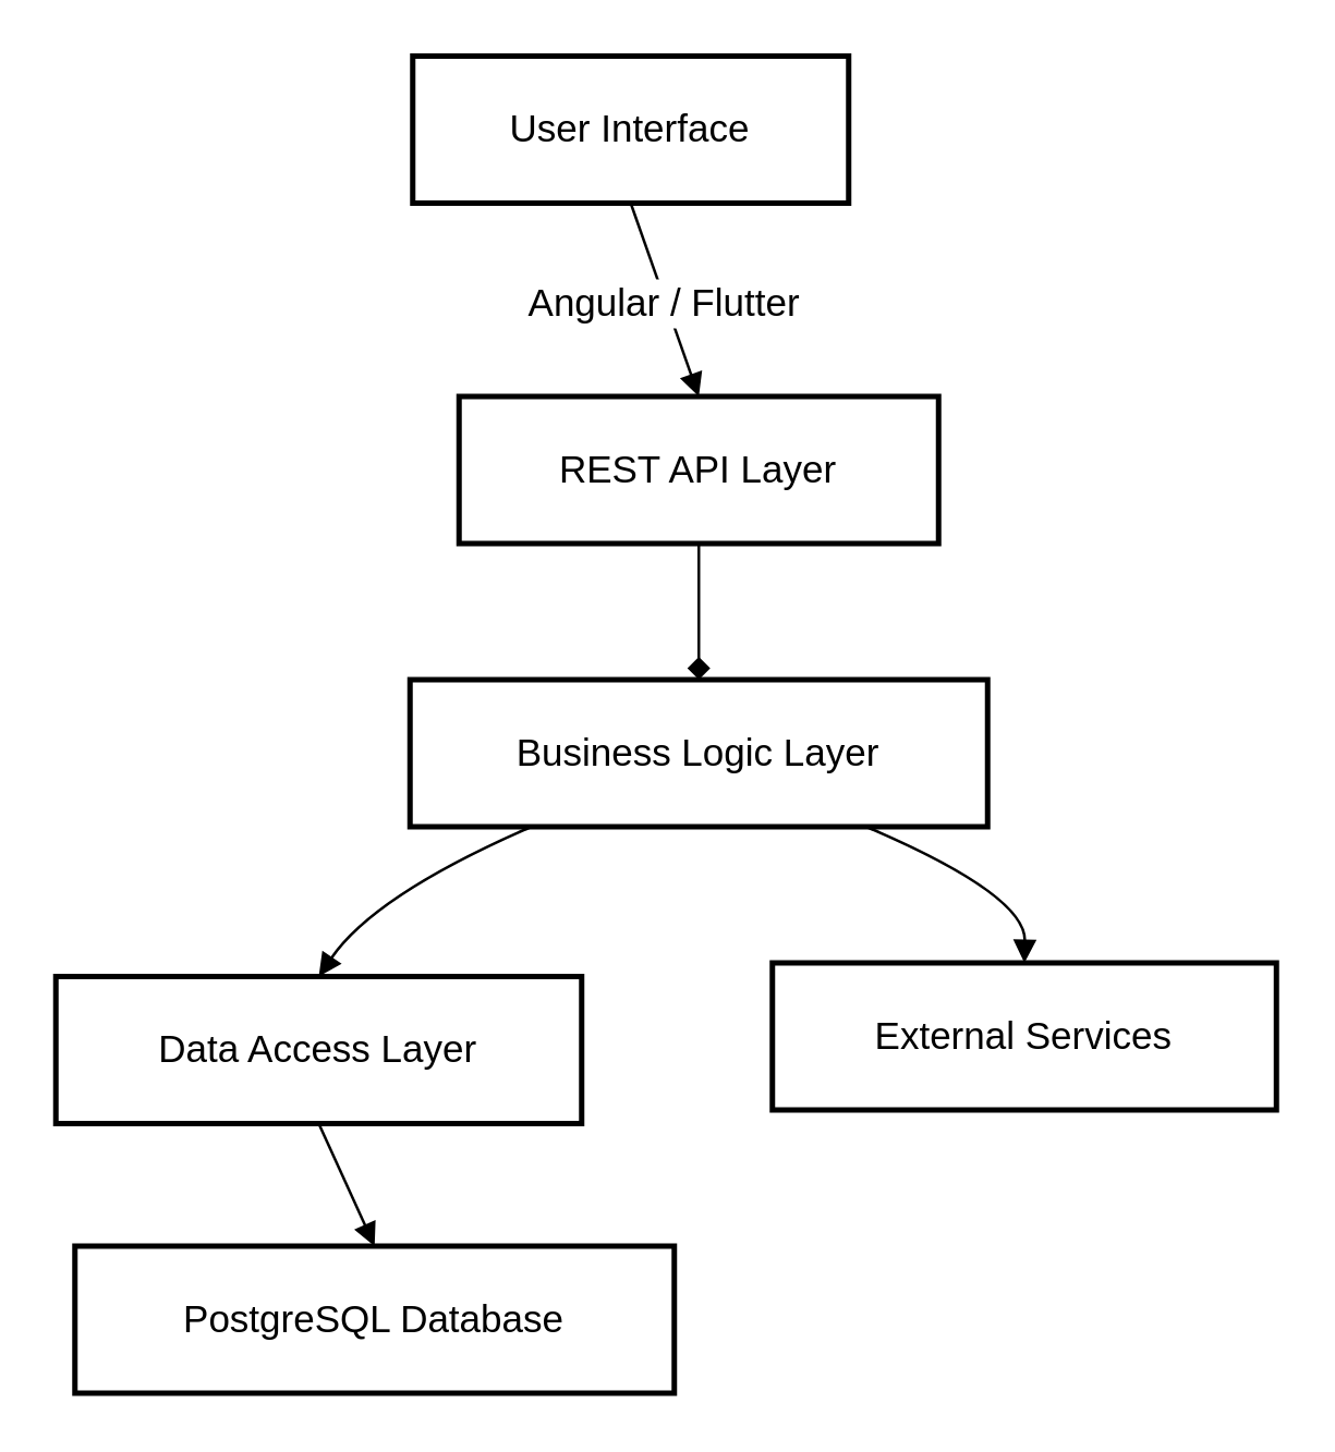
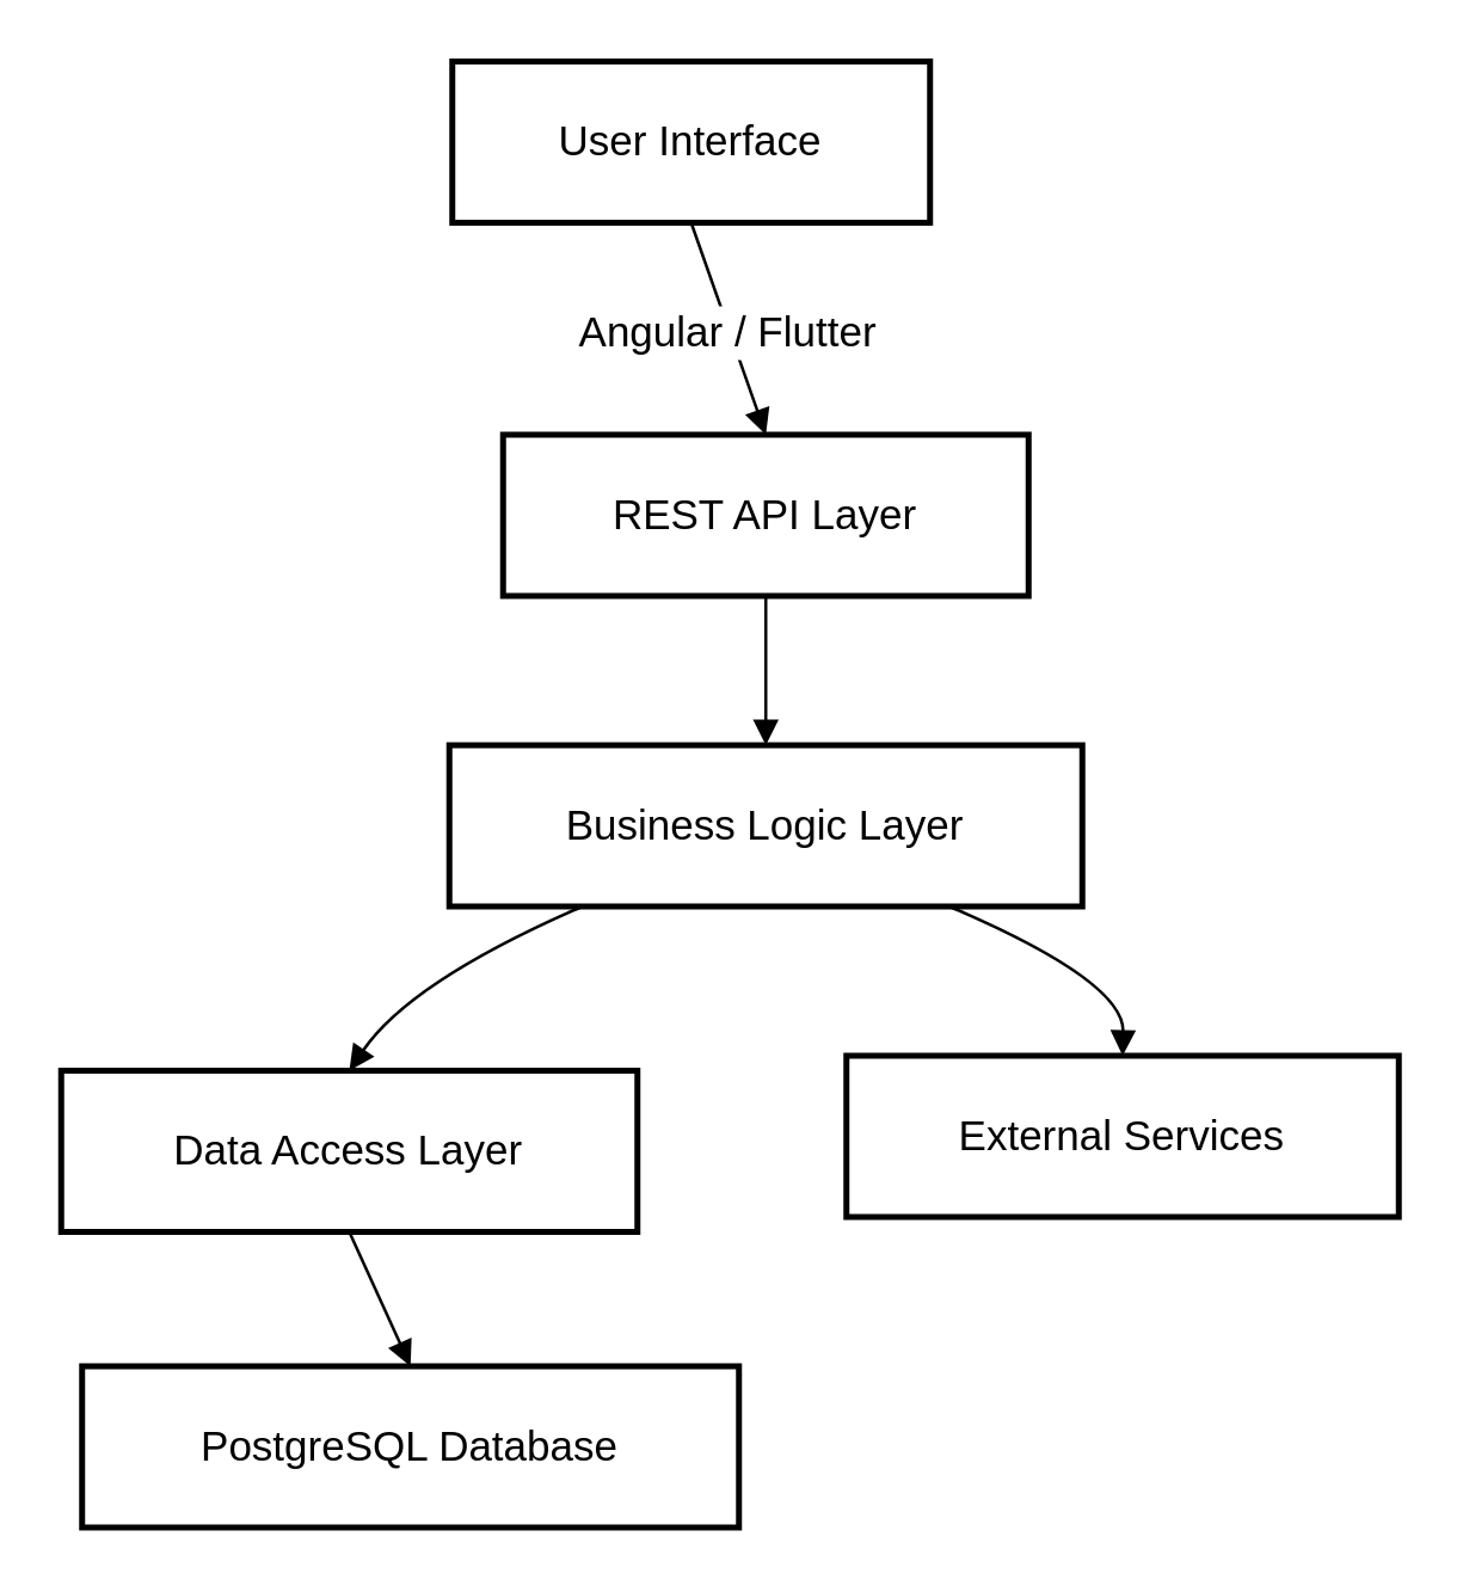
- <mxCell id="9" value="" style="curved=1;startArrow=none;endArrow=diamond;exitX=0.5;exitY=1;entryX=0.5;entryY=0;rounded=0;fontSize=14;" edge="1" parent="1" source="3" target="4"><mxGeometry relative="1" as="geometry"><Array as="points" /></mxGeometry></mxCell>
+ <mxCell id="9" value="" style="curved=1;startArrow=none;endArrow=block;exitX=0.5;exitY=1;entryX=0.5;entryY=0;rounded=0;fontSize=14;" edge="1" parent="1" source="3" target="4"><mxGeometry relative="1" as="geometry"><Array as="points" /></mxGeometry></mxCell>
